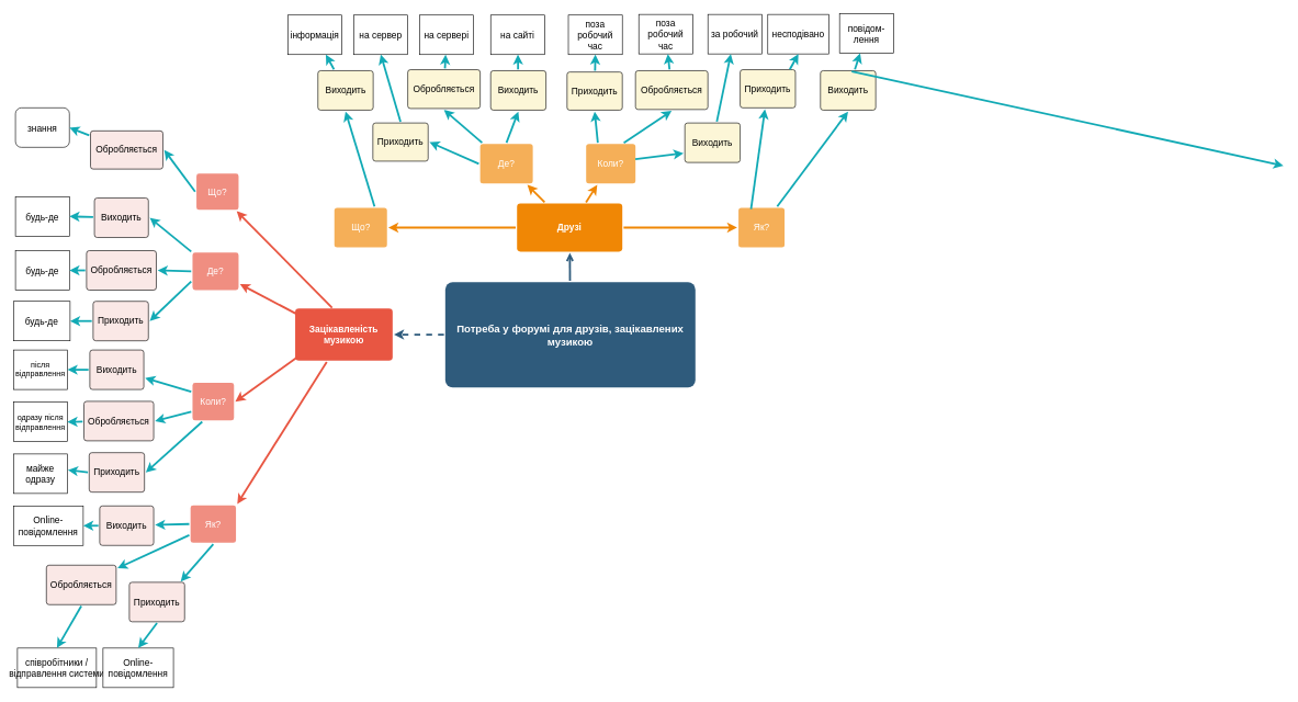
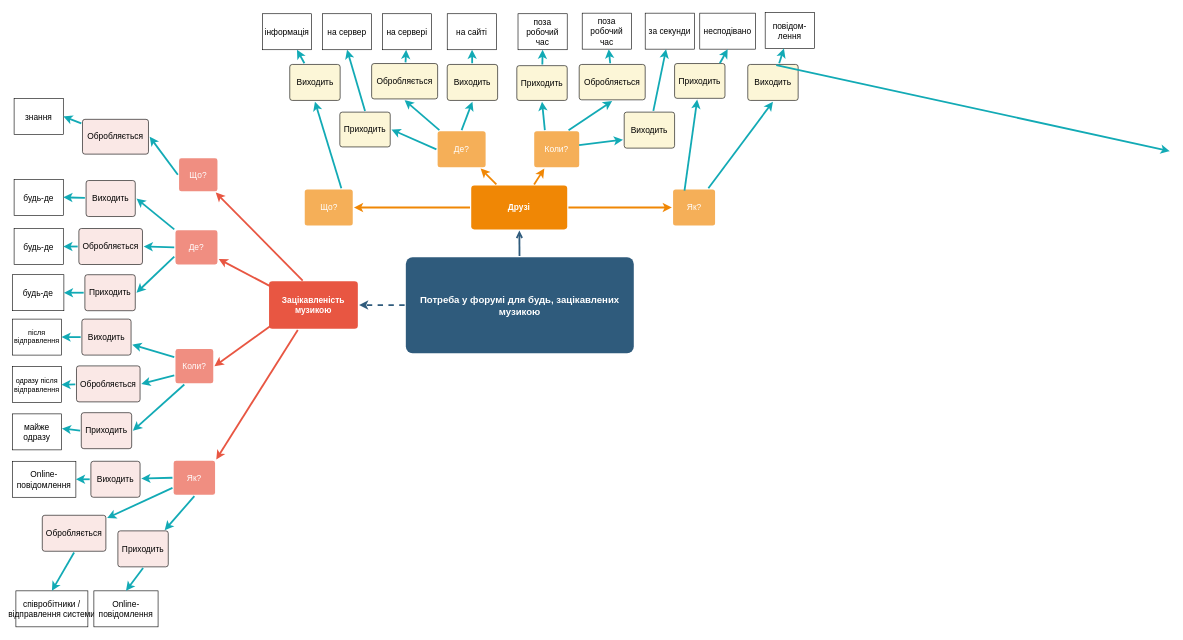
- <mxCell id="87" value="за робочий" style="fontFamily=Helvetica;fontSize=14;" parent="1" vertex="1"><mxGeometry x="1075" y="21" width="82" height="60" as="geometry" /></mxCell>
+ <mxCell id="87" value="за секунди" style="fontFamily=Helvetica;fontSize=14;" parent="1" vertex="1"><mxGeometry x="1075" y="21" width="82" height="60" as="geometry" /></mxCell>
- <mxCell id="43" value="знання" style="fontFamily=Helvetica;fontSize=14;rounded=1;" parent="1" vertex="1"><mxGeometry x="23" y="163" width="82" height="60" as="geometry" /></mxCell>
+ <mxCell id="43" value="знання" style="fontFamily=Helvetica;fontSize=14;" parent="1" vertex="1"><mxGeometry x="23" y="163" width="82" height="60" as="geometry" /></mxCell>
- <mxCell id="4" value="&lt;div&gt;Потреба у форумі для друзів, зацікавлених музикою&lt;br&gt;&lt;/div&gt;" style="rounded=1;whiteSpace=wrap;html=1;shadow=0;labelBackgroundColor=none;strokeColor=none;strokeWidth=3;fillColor=#2F5B7C;fontFamily=Helvetica;fontSize=16;fontColor=#FFFFFF;align=center;fontStyle=1;spacing=5;arcSize=7;perimeterSpacing=2;" parent="1" vertex="1"><mxGeometry x="676" y="428" width="380" height="160" as="geometry" /></mxCell>
+ <mxCell id="4" value="&lt;div&gt;Потреба у форумі для будь, зацікавлених музикою&lt;br&gt;&lt;/div&gt;" style="rounded=1;whiteSpace=wrap;html=1;shadow=0;labelBackgroundColor=none;strokeColor=none;strokeWidth=3;fillColor=#2F5B7C;fontFamily=Helvetica;fontSize=16;fontColor=#FFFFFF;align=center;fontStyle=1;spacing=5;arcSize=7;perimeterSpacing=2;" parent="1" vertex="1"><mxGeometry x="676" y="428" width="380" height="160" as="geometry" /></mxCell>
